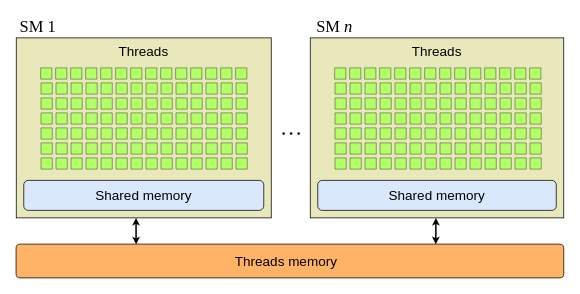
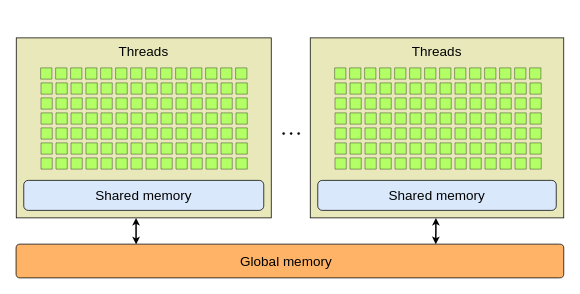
- <mxCell id="15" value="&lt;font style=&quot;font-size: 22px;&quot;&gt;SM 1&lt;/font&gt;" style="text;html=1;strokeColor=none;fillColor=none;align=center;verticalAlign=middle;whiteSpace=wrap;rounded=0;fontFamily=Times New Roman;" parent="1" vertex="1"><mxGeometry x="20" y="20" width="60" height="30" as="geometry" /></mxCell>
- <mxCell id="114" value="&lt;font style=&quot;font-size: 22px;&quot;&gt;SM &lt;i&gt;n&lt;/i&gt;&lt;/font&gt;" style="text;html=1;strokeColor=none;fillColor=none;align=center;verticalAlign=middle;whiteSpace=wrap;rounded=0;fontFamily=Times New Roman;" parent="1" vertex="1"><mxGeometry x="410" y="20" width="71" height="30" as="geometry" /></mxCell>
- <mxCell id="10" value="&lt;font style=&quot;font-size: 18px;&quot;&gt;Threads memory&lt;/font&gt;" style="text;html=1;strokeColor=none;fillColor=none;align=center;verticalAlign=middle;whiteSpace=wrap;rounded=0;movable=1;resizable=1;rotatable=1;deletable=1;editable=1;locked=0;connectable=1;" parent="8" vertex="1"><mxGeometry x="195.25" y="7.5" width="329.5" height="30" as="geometry" /></mxCell>
+ <mxCell id="10" value="&lt;font style=&quot;font-size: 18px;&quot;&gt;Global memory&lt;/font&gt;" style="text;html=1;strokeColor=none;fillColor=none;align=center;verticalAlign=middle;whiteSpace=wrap;rounded=0;movable=1;resizable=1;rotatable=1;deletable=1;editable=1;locked=0;connectable=1;" parent="8" vertex="1"><mxGeometry x="195.25" y="7.5" width="329.5" height="30" as="geometry" /></mxCell>
